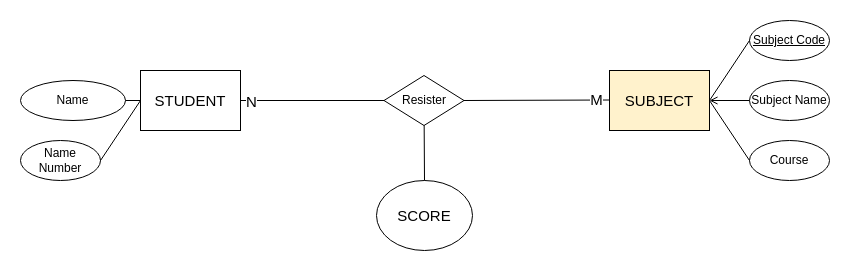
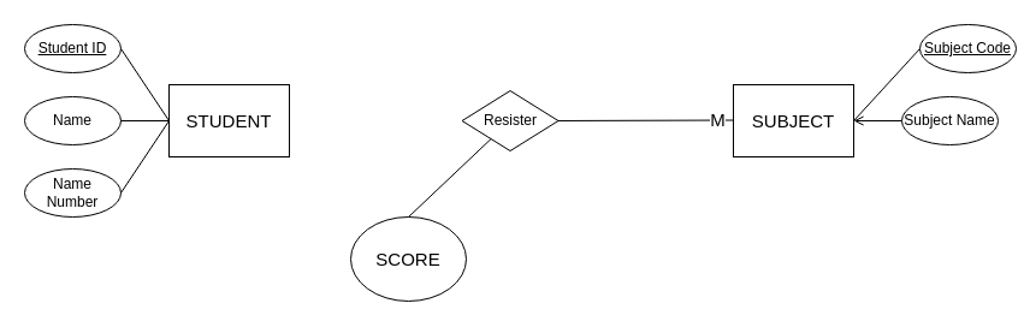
+ <mxCell id="4" value="&lt;u&gt;Student ID&lt;/u&gt;" style="ellipse;whiteSpace=wrap;html=1;" vertex="1" parent="1"><mxGeometry x="20" y="20" width="80" height="40" as="geometry" /></mxCell>
- <mxCell id="7" value="Subject Code" style="ellipse;whiteSpace=wrap;html=1;fontStyle=4" vertex="1" parent="1"><mxGeometry x="749" y="20" width="80" height="40" as="geometry" /></mxCell>
+ <mxCell id="7" value="Subject Code" style="ellipse;whiteSpace=wrap;html=1;fontStyle=4" vertex="1" parent="1"><mxGeometry x="764" y="20" width="80" height="40" as="geometry" /></mxCell>
+ <mxCell id="18" value="" style="endArrow=none;html=1;fontSize=15;entryX=1;entryY=0.5;entryDx=0;entryDy=0;exitX=0;exitY=0.5;exitDx=0;exitDy=0;" edge="1" parent="1" source="2" target="4"><mxGeometry width="50" height="50" relative="1" as="geometry"><mxPoint x="150" y="230" as="sourcePoint" /><mxPoint x="200" y="180" as="targetPoint" /></mxGeometry></mxCell>
- <mxCell id="5" value="Name" style="ellipse;whiteSpace=wrap;html=1;" vertex="1" parent="1"><mxGeometry x="20" y="80" width="105" height="40" as="geometry" /></mxCell>
+ <mxCell id="5" value="Name" style="ellipse;whiteSpace=wrap;html=1;" vertex="1" parent="1"><mxGeometry x="20" y="80" width="80" height="40" as="geometry" /></mxCell>
- <mxCell id="12" value="" style="endArrow=none;html=1;exitX=1;exitY=0.5;exitDx=0;exitDy=0;entryX=0;entryY=0.5;entryDx=0;entryDy=0;" edge="1" parent="1" source="2" target="10"><mxGeometry width="50" height="50" relative="1" as="geometry"><mxPoint x="380" y="150" as="sourcePoint" /><mxPoint x="390" y="100" as="targetPoint" /></mxGeometry></mxCell>
- <mxCell id="13" value="&lt;font style=&quot;font-size: 15px&quot;&gt;N&lt;/font&gt;" style="edgeLabel;html=1;align=center;verticalAlign=middle;resizable=0;points=[];" vertex="1" connectable="0" parent="12"><mxGeometry x="-0.484" y="1" relative="1" as="geometry"><mxPoint x="-27" y="1" as="offset" /></mxGeometry></mxCell>
- <mxCell id="3" value="SUBJECT" style="rounded=0;whiteSpace=wrap;html=1;fontSize=15;fillColor=#fff2cc;" vertex="1" parent="1"><mxGeometry x="609" y="70" width="100" height="60" as="geometry" /></mxCell>
+ <mxCell id="3" value="SUBJECT" style="rounded=0;whiteSpace=wrap;html=1;fontSize=15;" vertex="1" parent="1"><mxGeometry x="609" y="70" width="100" height="60" as="geometry" /></mxCell>
- <mxCell id="21" value="" style="endArrow=none;html=1;fontSize=15;entryX=0;entryY=0.5;entryDx=0;entryDy=0;exitX=1;exitY=0.5;exitDx=0;exitDy=0;" edge="1" parent="1" source="3" target="9"><mxGeometry width="50" height="50" relative="1" as="geometry"><mxPoint x="710" y="170" as="sourcePoint" /><mxPoint x="760" y="120" as="targetPoint" /></mxGeometry></mxCell>
- <mxCell id="9" value="Course" style="ellipse;whiteSpace=wrap;html=1;" vertex="1" parent="1"><mxGeometry x="749" y="140" width="80" height="40" as="geometry" /></mxCell>
- <mxCell id="11" value="SCORE" style="ellipse;whiteSpace=wrap;html=1;fontSize=15;" vertex="1" parent="1"><mxGeometry x="376" y="180" width="96" height="70" as="geometry" /></mxCell>
+ <mxCell id="11" value="SCORE" style="ellipse;whiteSpace=wrap;html=1;fontSize=15;" vertex="1" parent="1"><mxGeometry x="291" y="180" width="96" height="70" as="geometry" /></mxCell>
